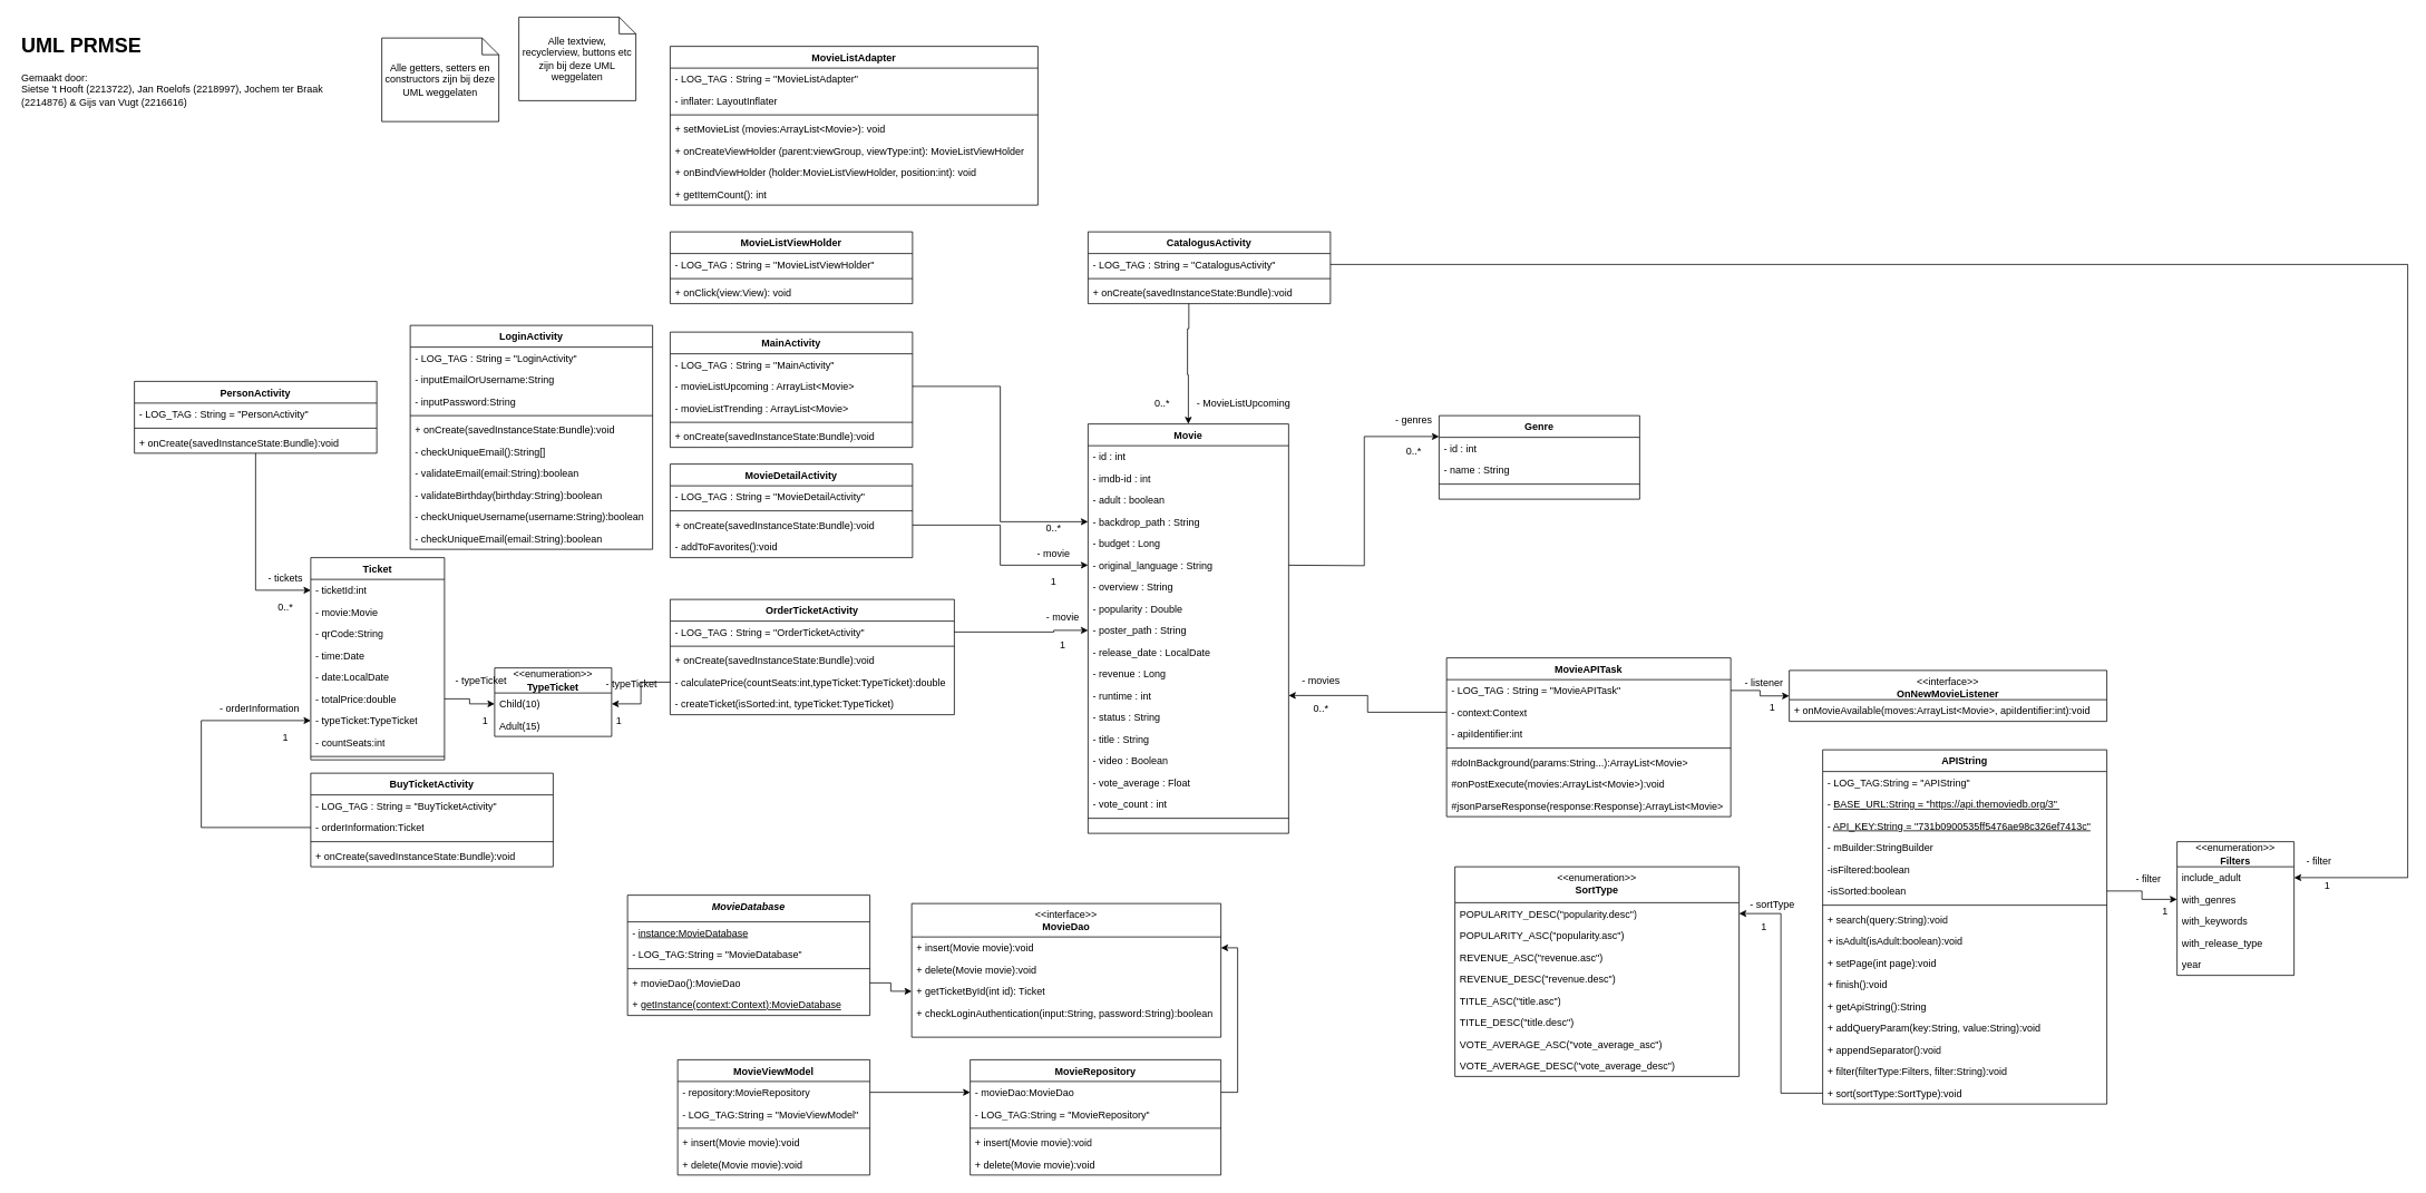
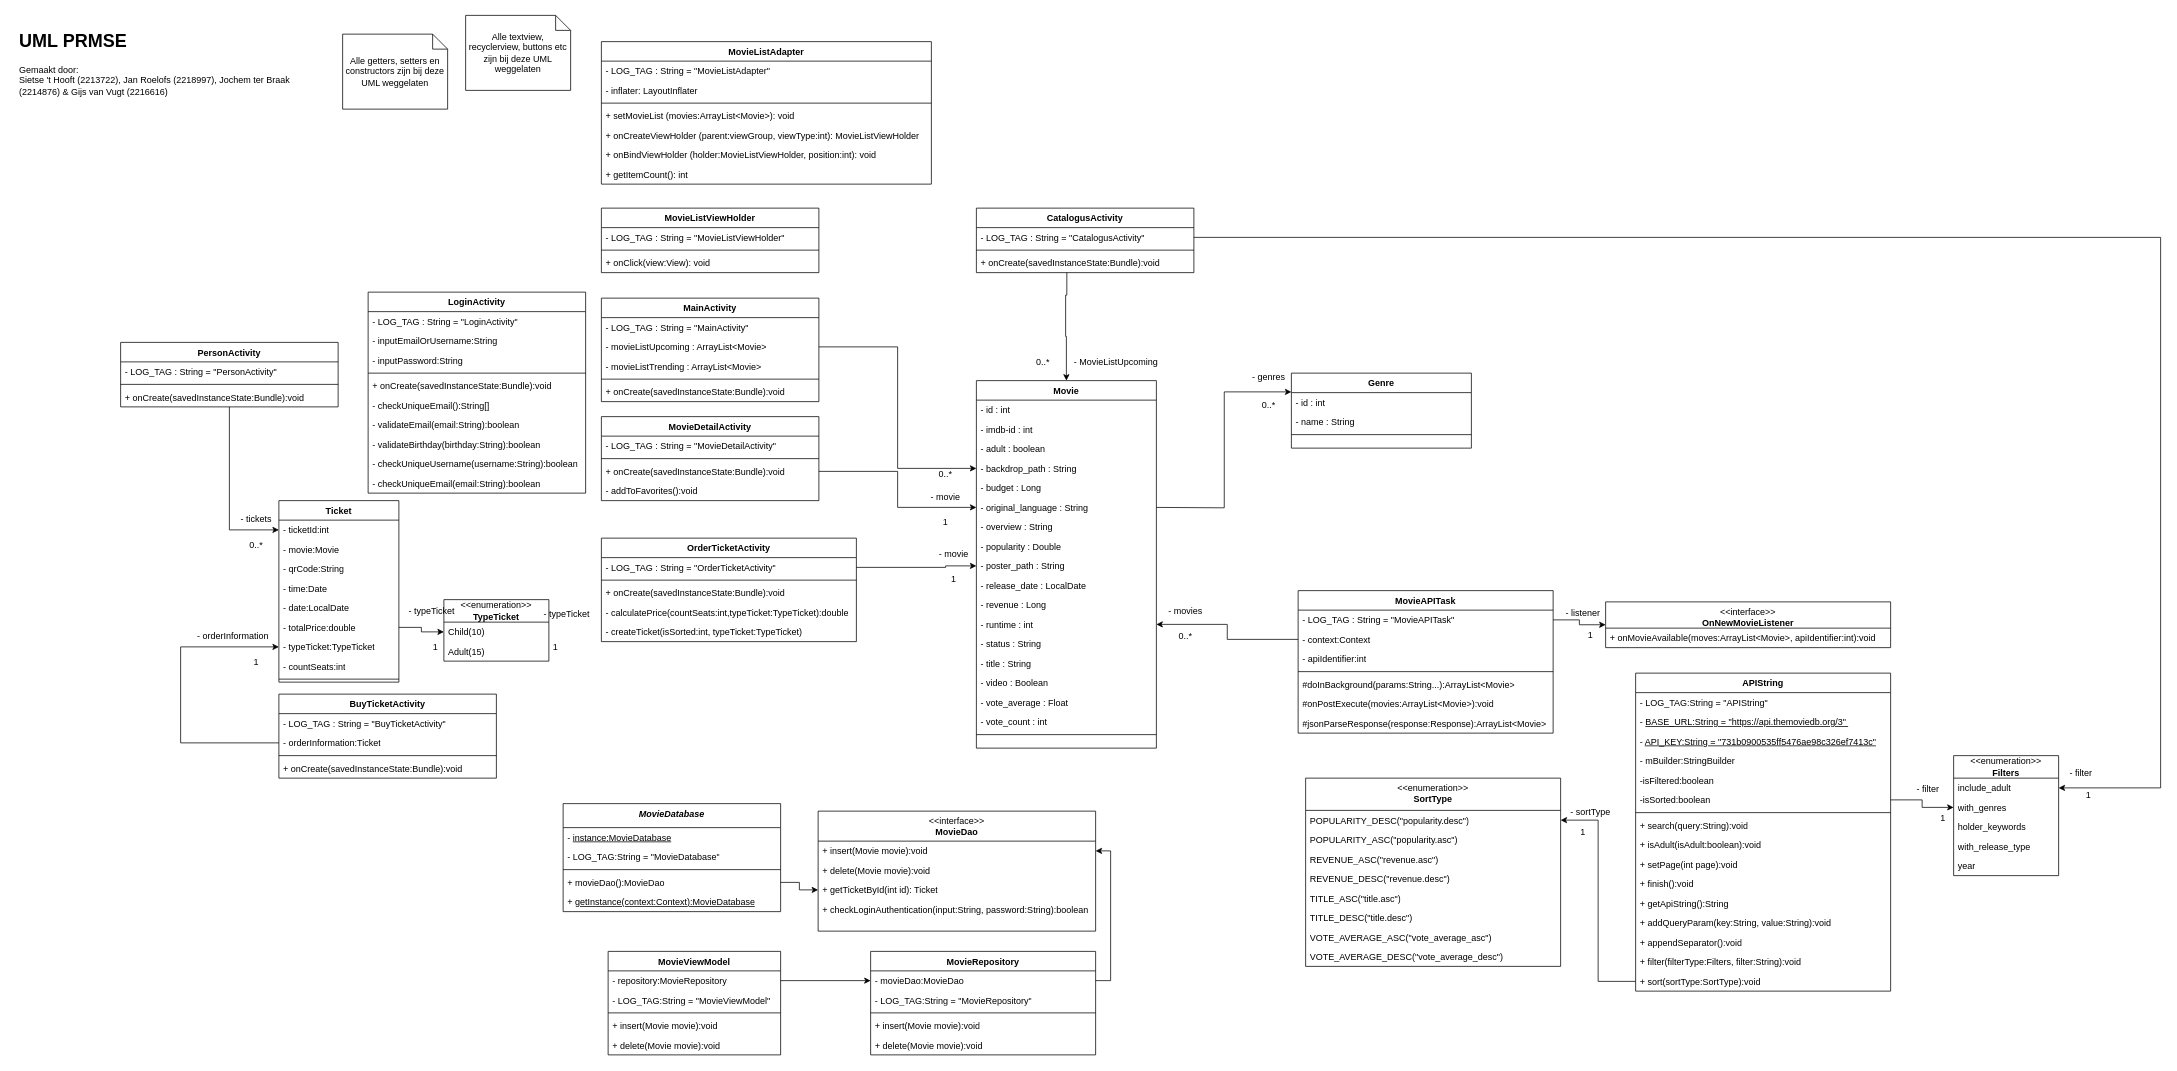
- <mxCell id="169" style="edgeStyle=orthogonalEdgeStyle;rounded=0;orthogonalLoop=1;jettySize=auto;html=1;entryX=0;entryY=0.5;entryDx=0;entryDy=0;endArrow=none;endFill=0;startArrow=classic;startFill=1;" parent="1" source="156" target="29" edge="1"><mxGeometry relative="1" as="geometry" /></mxCell>
- <mxCell id="59" value="with_keywords" style="text;strokeColor=none;fillColor=none;align=left;verticalAlign=top;spacingLeft=4;spacingRight=4;overflow=hidden;rotatable=0;points=[[0,0.5],[1,0.5]];portConstraint=eastwest;whiteSpace=wrap;html=1;" parent="56" vertex="1"><mxGeometry y="82" width="140" height="26" as="geometry" /></mxCell>
+ <mxCell id="59" value="holder_keywords" style="text;strokeColor=none;fillColor=none;align=left;verticalAlign=top;spacingLeft=4;spacingRight=4;overflow=hidden;rotatable=0;points=[[0,0.5],[1,0.5]];portConstraint=eastwest;whiteSpace=wrap;html=1;" parent="56" vertex="1"><mxGeometry y="82" width="140" height="26" as="geometry" /></mxCell>
